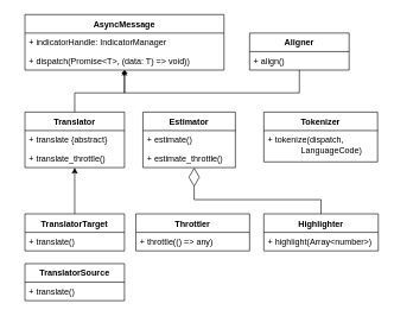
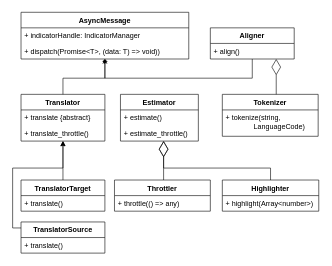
+ <mxCell id="24" style="edgeStyle=orthogonalEdgeStyle;rounded=0;jumpStyle=sharp;orthogonalLoop=1;jettySize=auto;html=1;startSize=8;endArrow=diamondThin;endFill=0;endSize=24;strokeWidth=1;" edge="1" parent="1" source="25" target="22"><mxGeometry relative="1" as="geometry"><Array as="points"><mxPoint x="460" y="130" /><mxPoint x="460" y="130" /></Array></mxGeometry></mxCell>
- <mxCell id="26" value="+ tokenize(dispatch,&#10;              LanguageCode)" style="text;strokeColor=none;fillColor=none;align=left;verticalAlign=top;spacingLeft=4;spacingRight=4;overflow=hidden;rotatable=0;points=[[0,0.5],[1,0.5]];portConstraint=eastwest;" vertex="1" parent="25"><mxGeometry y="26" width="160" height="44" as="geometry" /></mxCell>
+ <mxCell id="26" value="+ tokenize(string,&#10;              LanguageCode)" style="text;strokeColor=none;fillColor=none;align=left;verticalAlign=top;spacingLeft=4;spacingRight=4;overflow=hidden;rotatable=0;points=[[0,0.5],[1,0.5]];portConstraint=eastwest;" vertex="1" parent="25"><mxGeometry y="26" width="160" height="44" as="geometry" /></mxCell>
+ <mxCell id="10" style="edgeStyle=orthogonalEdgeStyle;rounded=0;jumpStyle=sharp;orthogonalLoop=1;jettySize=auto;html=1;startSize=8;endArrow=diamondThin;endFill=0;endSize=24;strokeWidth=1;" edge="1" parent="1" source="11" target="27"><mxGeometry relative="1" as="geometry"><mxPoint x="320" y="250" as="targetPoint" /><Array as="points"><mxPoint x="272" y="260" /><mxPoint x="272" y="260" /></Array></mxGeometry></mxCell>
+ <mxCell id="13" style="edgeStyle=orthogonalEdgeStyle;rounded=0;orthogonalLoop=1;jettySize=auto;html=1;" parent="1" source="14" target="7" edge="1"><mxGeometry relative="1" as="geometry"><Array as="points"><mxPoint x="20" y="380" /><mxPoint x="20" y="280" /><mxPoint x="104" y="280" /></Array><mxPoint x="90" y="380" as="sourcePoint" /></mxGeometry></mxCell>
